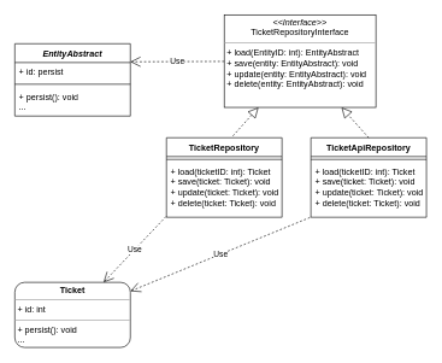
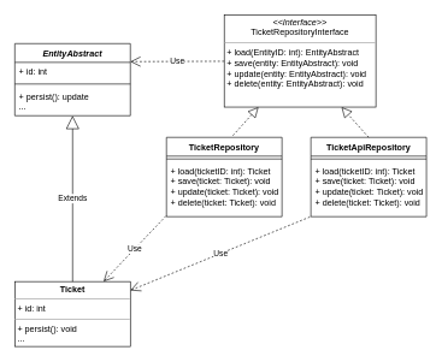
- <mxCell id="10" value="+ id: persist" style="text;strokeColor=none;fillColor=none;align=left;verticalAlign=top;spacingLeft=4;spacingRight=4;overflow=hidden;rotatable=0;points=[[0,0.5],[1,0.5]];portConstraint=eastwest;whiteSpace=wrap;html=1;" vertex="1" parent="9"><mxGeometry y="26" width="160" height="26" as="geometry" /></mxCell>
+ <mxCell id="10" value="+ id: int" style="text;strokeColor=none;fillColor=none;align=left;verticalAlign=top;spacingLeft=4;spacingRight=4;overflow=hidden;rotatable=0;points=[[0,0.5],[1,0.5]];portConstraint=eastwest;whiteSpace=wrap;html=1;" vertex="1" parent="9"><mxGeometry y="26" width="160" height="26" as="geometry" /></mxCell>
- <mxCell id="12" value="+ persist(): void&lt;br&gt;..." style="text;strokeColor=none;fillColor=none;align=left;verticalAlign=top;spacingLeft=4;spacingRight=4;overflow=hidden;rotatable=0;points=[[0,0.5],[1,0.5]];portConstraint=eastwest;whiteSpace=wrap;html=1;" vertex="1" parent="9"><mxGeometry y="60" width="160" height="40" as="geometry" /></mxCell>
+ <mxCell id="12" value="+ persist(): update&lt;br&gt;..." style="text;strokeColor=none;fillColor=none;align=left;verticalAlign=top;spacingLeft=4;spacingRight=4;overflow=hidden;rotatable=0;points=[[0,0.5],[1,0.5]];portConstraint=eastwest;whiteSpace=wrap;html=1;" vertex="1" parent="9"><mxGeometry y="60" width="160" height="40" as="geometry" /></mxCell>
+ <mxCell id="17" value="Extends" style="endArrow=block;endSize=16;endFill=0;html=1;rounded=0;" edge="1" parent="1" source="16" target="9"><mxGeometry width="160" relative="1" as="geometry"><mxPoint x="210" y="280" as="sourcePoint" /><mxPoint x="370" y="280" as="targetPoint" /></mxGeometry></mxCell>
- <mxCell id="16" value="&lt;p style=&quot;margin:0px;margin-top:4px;text-align:center;&quot;&gt;&lt;b&gt;Ticket&lt;/b&gt;&lt;/p&gt;&lt;hr size=&quot;1&quot;&gt;&lt;p style=&quot;margin:0px;margin-left:4px;&quot;&gt;+ id: int&lt;/p&gt;&lt;hr size=&quot;1&quot;&gt;&lt;p style=&quot;margin:0px;margin-left:4px;&quot;&gt;+ persist(): void&lt;/p&gt;&lt;p style=&quot;margin:0px;margin-left:4px;&quot;&gt;...&lt;/p&gt;" style="verticalAlign=top;align=left;overflow=fill;fontSize=12;fontFamily=Helvetica;html=1;whiteSpace=wrap;rounded=1;" vertex="1" parent="1"><mxGeometry x="20" y="390" width="160" height="90" as="geometry" /></mxCell>
+ <mxCell id="16" value="&lt;p style=&quot;margin:0px;margin-top:4px;text-align:center;&quot;&gt;&lt;b&gt;Ticket&lt;/b&gt;&lt;/p&gt;&lt;hr size=&quot;1&quot;&gt;&lt;p style=&quot;margin:0px;margin-left:4px;&quot;&gt;+ id: int&lt;/p&gt;&lt;hr size=&quot;1&quot;&gt;&lt;p style=&quot;margin:0px;margin-left:4px;&quot;&gt;+ persist(): void&lt;/p&gt;&lt;p style=&quot;margin:0px;margin-left:4px;&quot;&gt;...&lt;/p&gt;" style="verticalAlign=top;align=left;overflow=fill;fontSize=12;fontFamily=Helvetica;html=1;whiteSpace=wrap;" vertex="1" parent="1"><mxGeometry x="20" y="390" width="160" height="90" as="geometry" /></mxCell>
